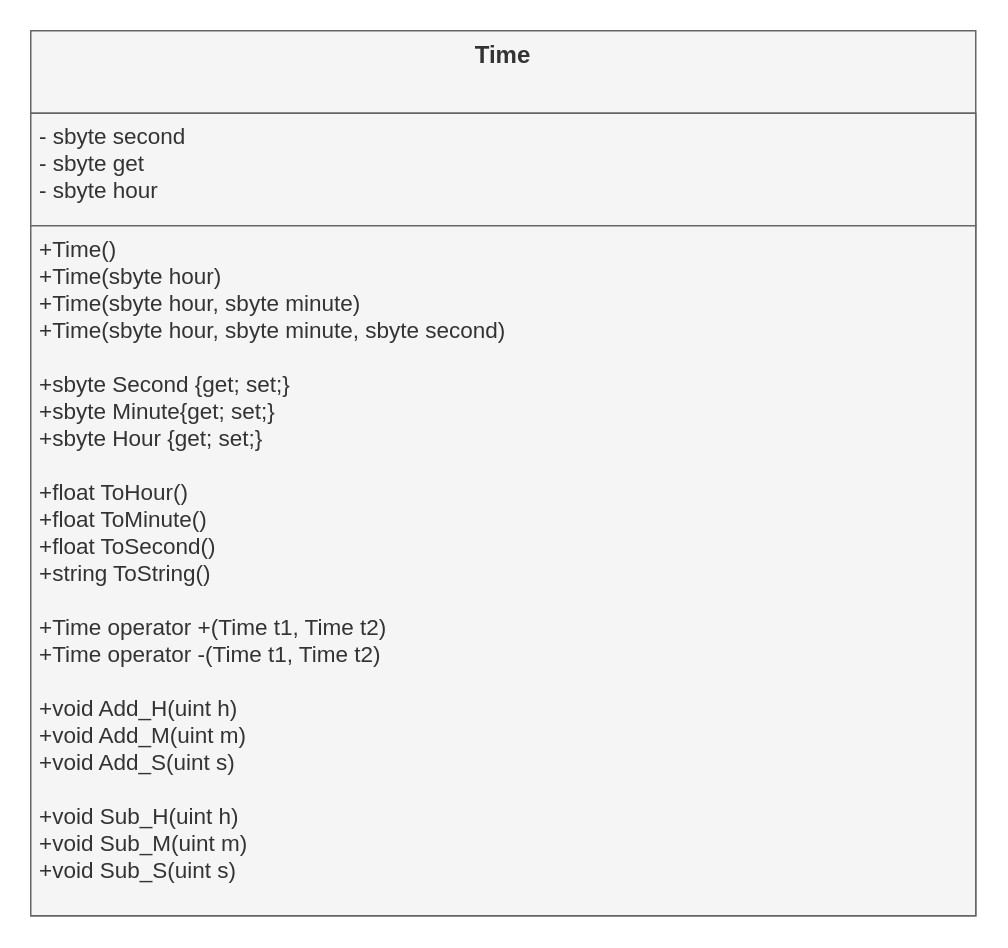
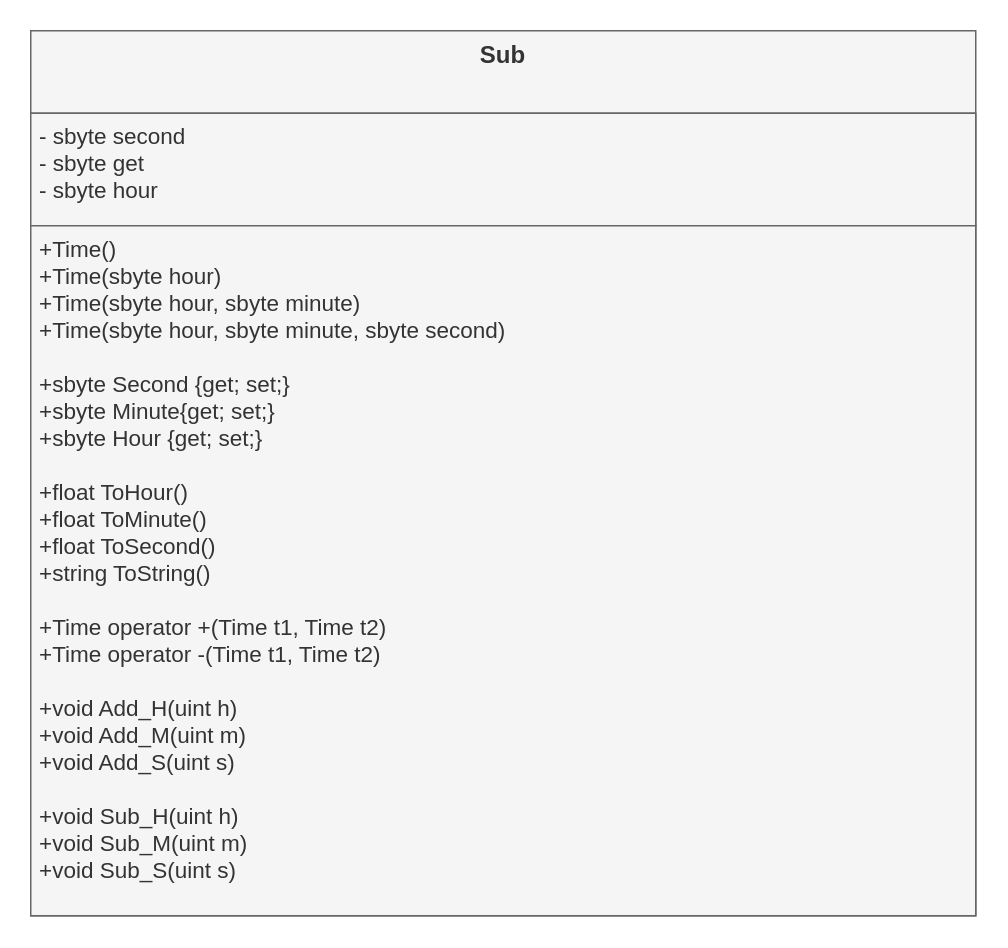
- <mxCell id="2" value="Time" style="swimlane;fontStyle=1;align=center;verticalAlign=top;childLayout=stackLayout;horizontal=1;startSize=55;horizontalStack=0;resizeParent=1;resizeParentMax=0;resizeLast=0;collapsible=1;marginBottom=0;fontSize=16;strokeWidth=1;fillColor=#f5f5f5;strokeColor=#666666;fontColor=#333333;" parent="1" vertex="1"><mxGeometry x="20" width="630" height="590" as="geometry" y="20" /></mxCell>
+ <mxCell id="2" value="Sub" style="swimlane;fontStyle=1;align=center;verticalAlign=top;childLayout=stackLayout;horizontal=1;startSize=55;horizontalStack=0;resizeParent=1;resizeParentMax=0;resizeLast=0;collapsible=1;marginBottom=0;fontSize=16;strokeWidth=1;fillColor=#f5f5f5;strokeColor=#666666;fontColor=#333333;" parent="1" vertex="1"><mxGeometry x="20" width="630" height="590" as="geometry" y="20" /></mxCell>
